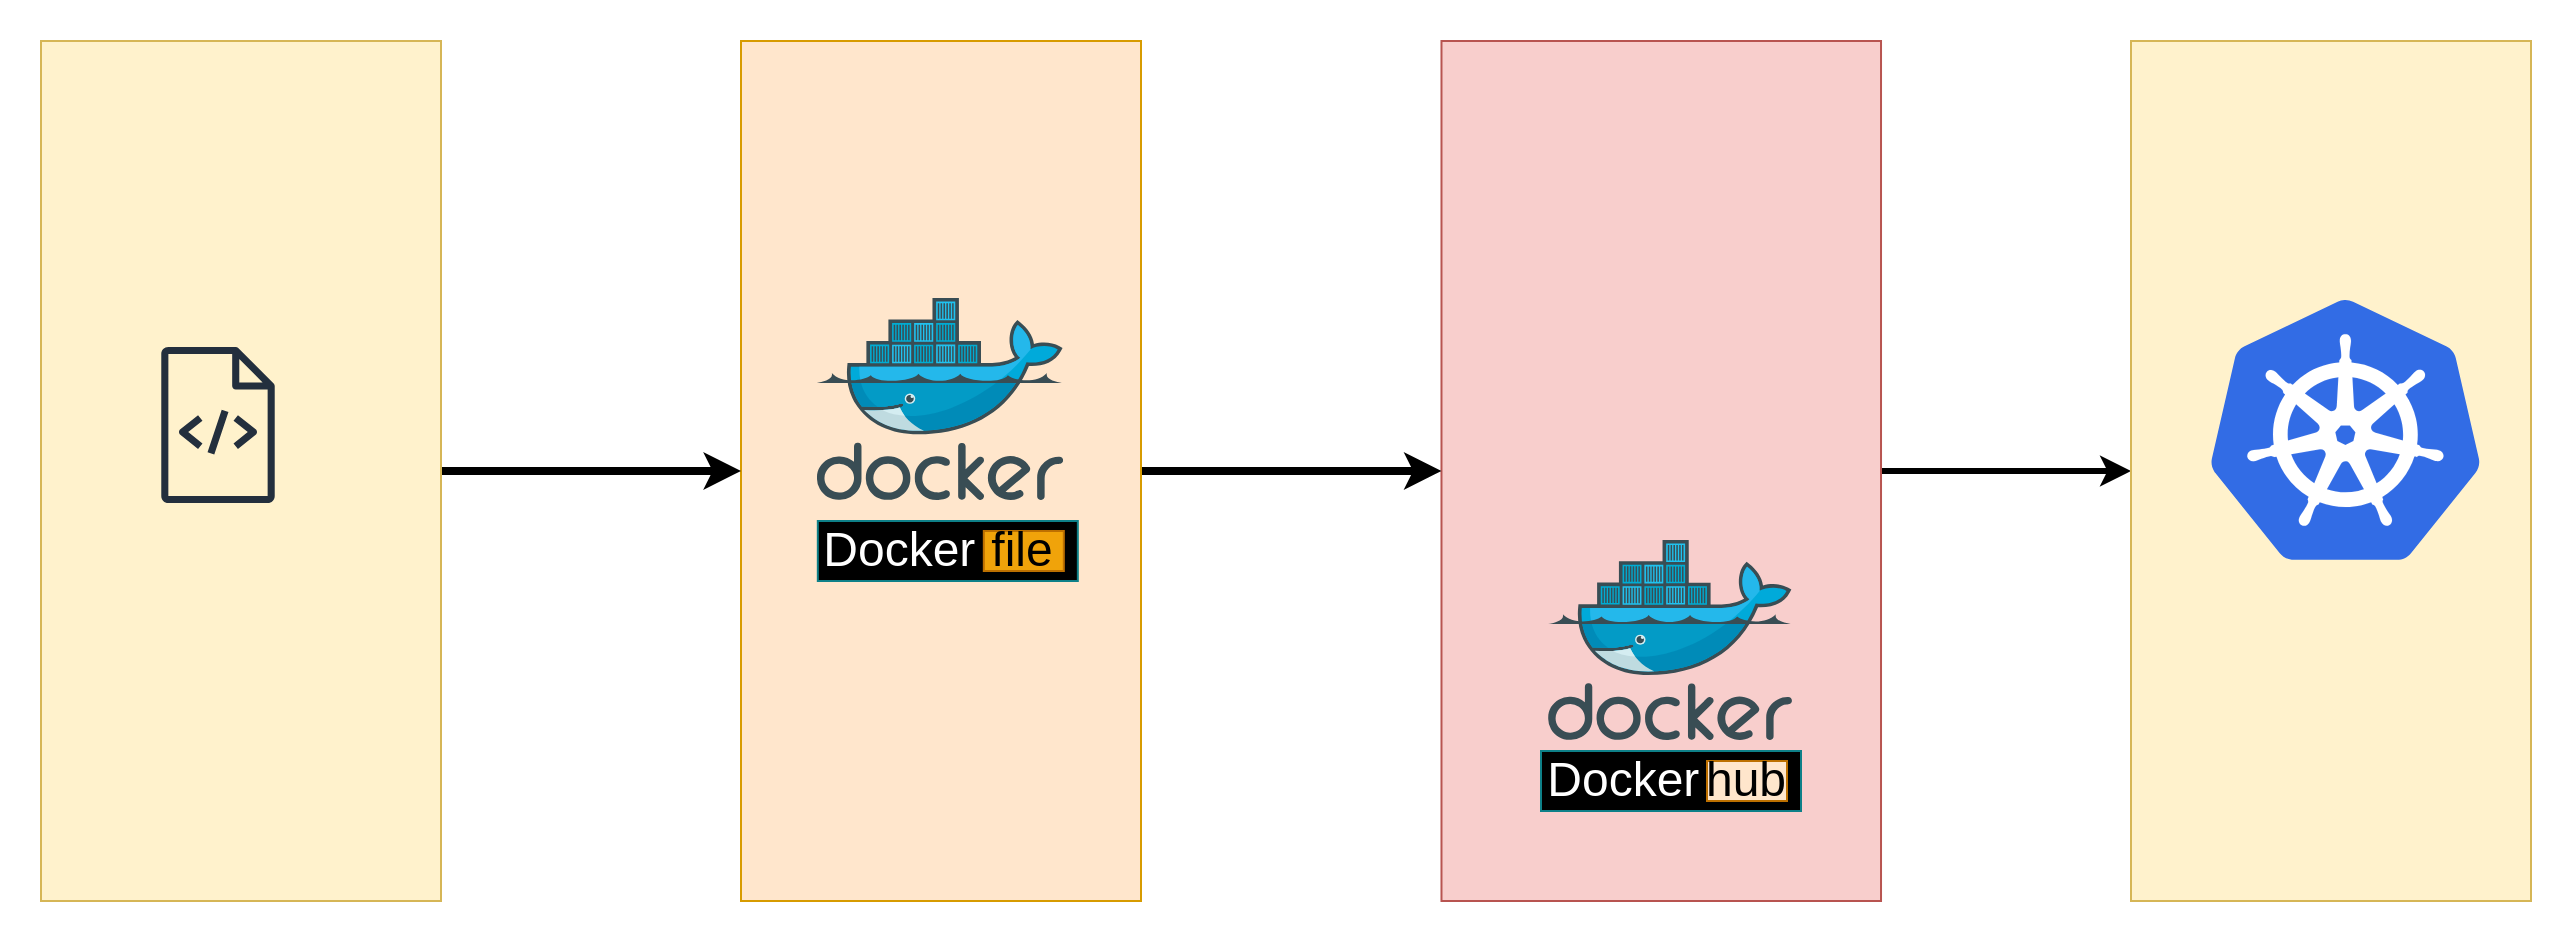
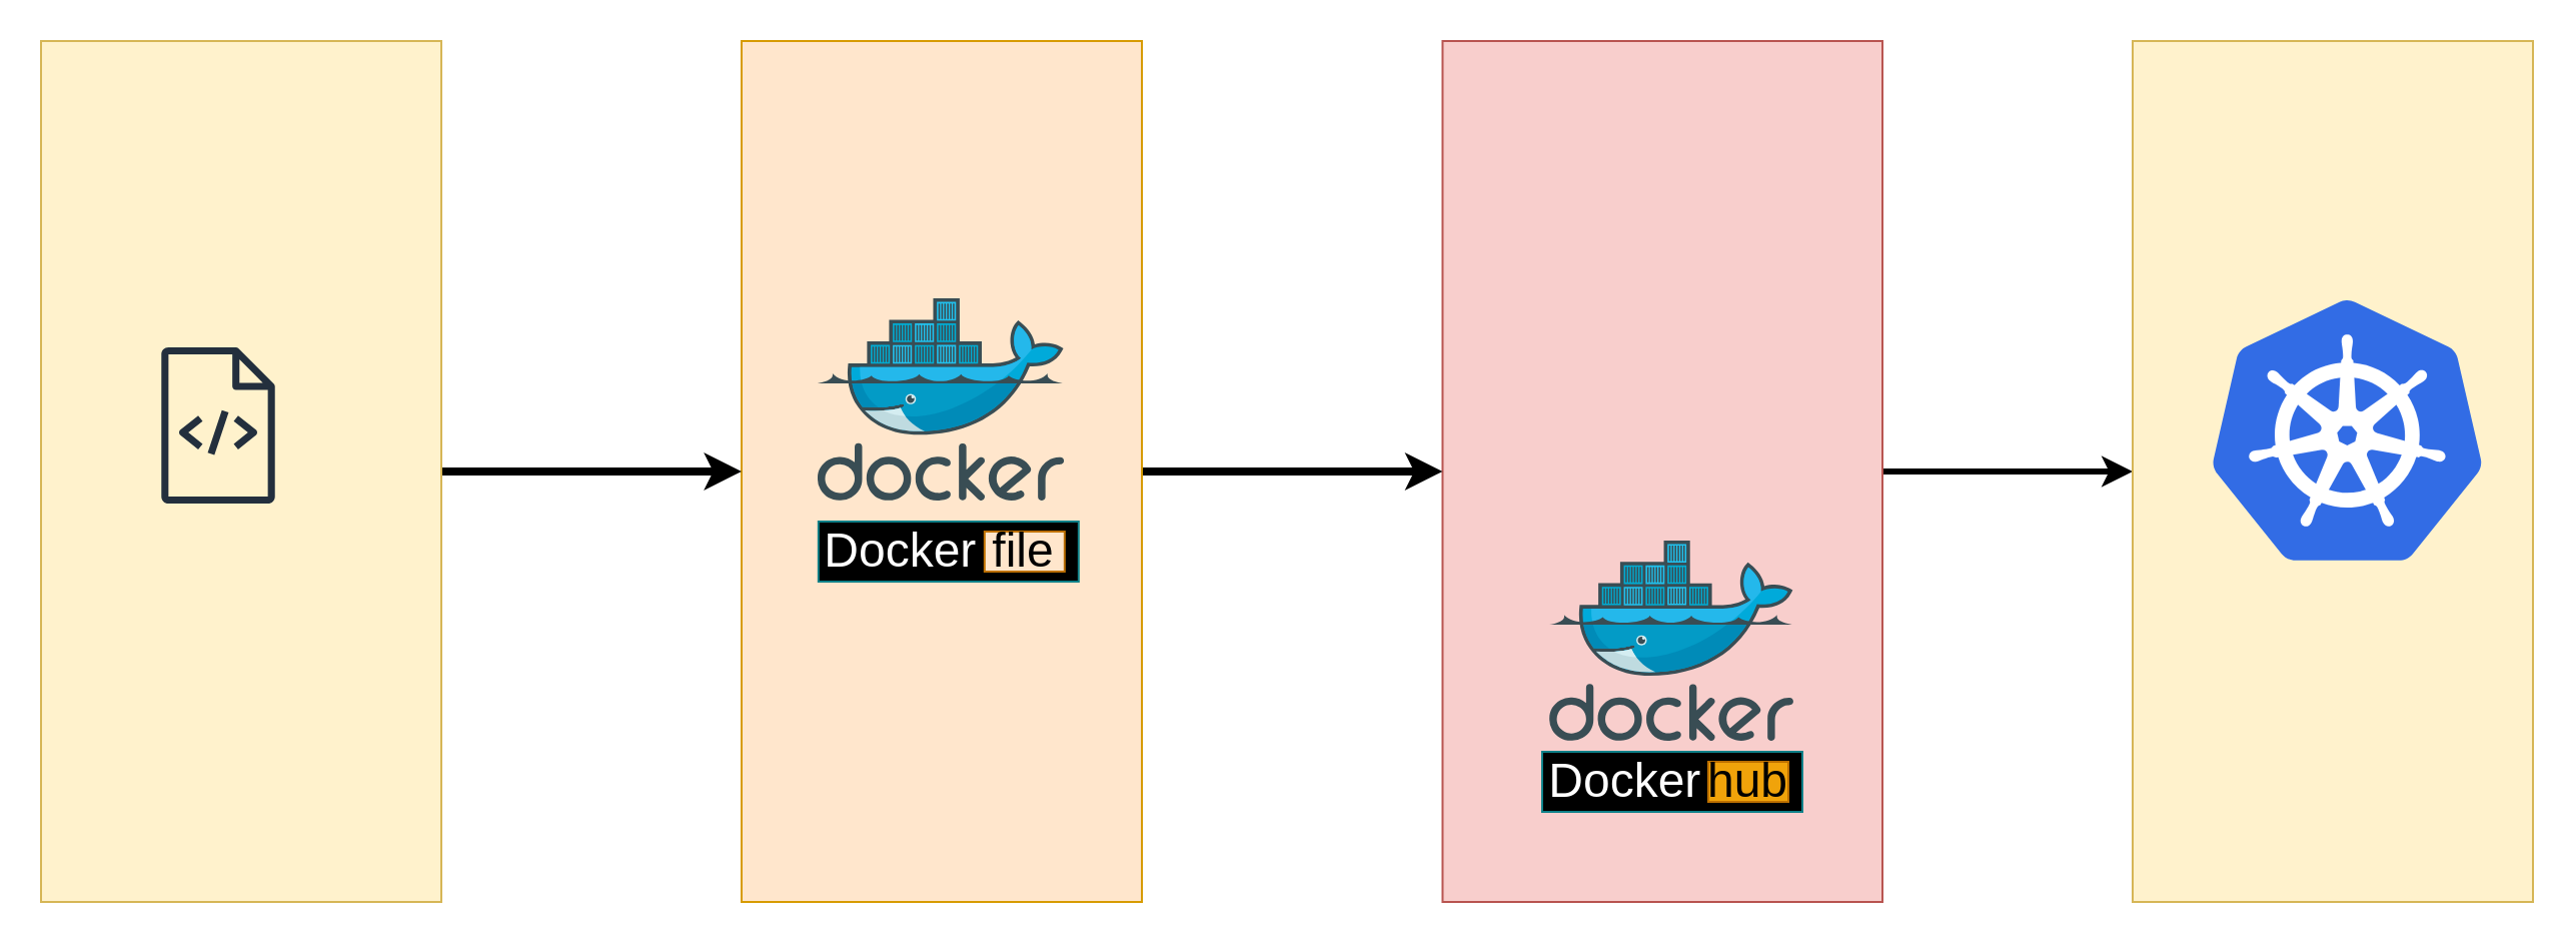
- <mxCell id="15" value="&lt;font style=&quot;font-size: 24px&quot;&gt;file&lt;br&gt;&lt;/font&gt;" style="rounded=0;whiteSpace=wrap;html=1;fillColor=#f0a30a;strokeColor=#BD7000;fontColor=#000000;movable=1;resizable=1;rotatable=1;deletable=1;editable=1;connectable=1;" parent="1" vertex="1"><mxGeometry x="491.41" y="265" width="40" height="20" as="geometry" /></mxCell>
+ <mxCell id="15" value="&lt;font style=&quot;font-size: 24px&quot;&gt;file&lt;br&gt;&lt;/font&gt;" style="rounded=0;whiteSpace=wrap;html=1;fillColor=#ffe6cc;strokeColor=#BD7000;fontColor=#000000;movable=1;resizable=1;rotatable=1;deletable=1;editable=1;connectable=1;" parent="1" vertex="1"><mxGeometry x="491.41" y="265" width="40" height="20" as="geometry" /></mxCell>
- <mxCell id="13" value="&lt;font style=&quot;font-size: 24px&quot;&gt;hub&lt;br&gt;&lt;/font&gt;" style="rounded=0;whiteSpace=wrap;html=1;fillColor=#ffe6cc;strokeColor=#BD7000;fontColor=#000000;movable=1;resizable=1;rotatable=1;deletable=1;editable=1;connectable=1;" parent="1" vertex="1"><mxGeometry x="853" y="380" width="40" height="20" as="geometry" /></mxCell>
+ <mxCell id="13" value="&lt;font style=&quot;font-size: 24px&quot;&gt;hub&lt;br&gt;&lt;/font&gt;" style="rounded=0;whiteSpace=wrap;html=1;fillColor=#f0a30a;strokeColor=#BD7000;fontColor=#000000;movable=1;resizable=1;rotatable=1;deletable=1;editable=1;connectable=1;" parent="1" vertex="1"><mxGeometry x="853" y="380" width="40" height="20" as="geometry" /></mxCell>
